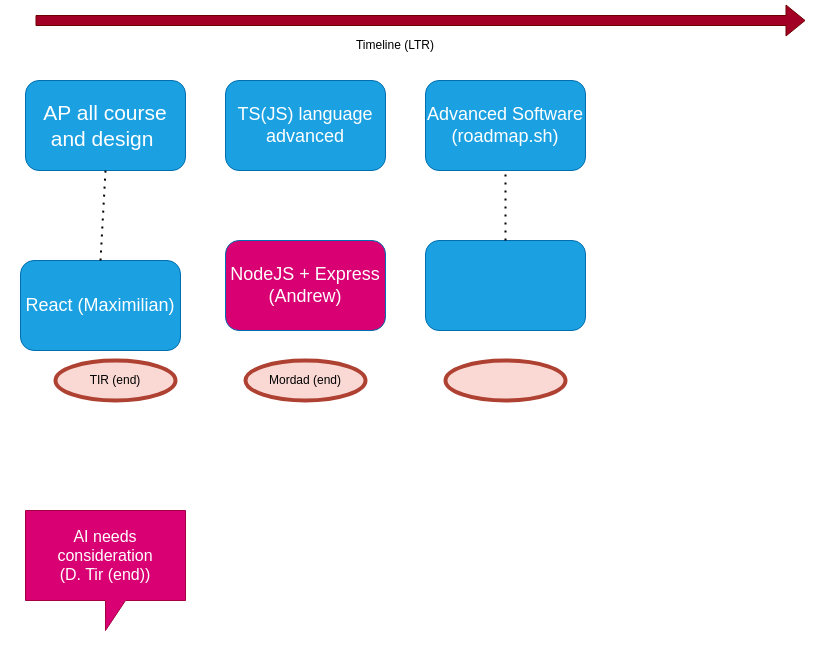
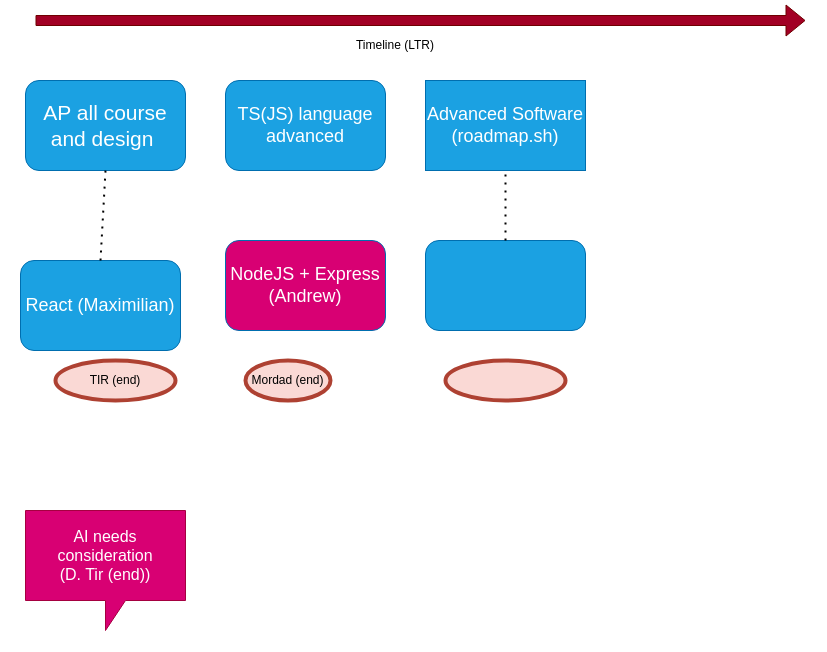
- <mxCell id="12" value="&lt;font style=&quot;font-size: 18px;&quot;&gt;Advanced Software&lt;br&gt;(roadmap.sh)&lt;br&gt;&lt;/font&gt;" style="rounded=1;whiteSpace=wrap;html=1;fillColor=#1ba1e2;fontColor=#ffffff;strokeColor=#006EAF;" vertex="1" parent="1"><mxGeometry x="425" y="80" width="160" height="90" as="geometry" /></mxCell>
+ <mxCell id="12" value="&lt;font style=&quot;font-size: 18px;&quot;&gt;Advanced Software&lt;br&gt;(roadmap.sh)&lt;br&gt;&lt;/font&gt;" style="whiteSpace=wrap;html=1;fillColor=#1ba1e2;fontColor=#ffffff;strokeColor=#006EAF;rounded=0;" vertex="1" parent="1"><mxGeometry x="425" y="80" width="160" height="90" as="geometry" /></mxCell>
- <mxCell id="10" value="&lt;font color=&quot;#000000&quot;&gt;Mordad (end)&lt;br&gt;&lt;/font&gt;" style="ellipse;whiteSpace=wrap;html=1;fillColor=#fad9d5;strokeColor=#ae4132;strokeWidth=4;" vertex="1" parent="1"><mxGeometry x="245" y="360" width="120" height="40" as="geometry" /></mxCell>
+ <mxCell id="10" value="&lt;font color=&quot;#000000&quot;&gt;Mordad (end)&lt;br&gt;&lt;/font&gt;" style="ellipse;whiteSpace=wrap;html=1;fillColor=#fad9d5;strokeColor=#ae4132;strokeWidth=4;" vertex="1" parent="1"><mxGeometry x="245" y="360" width="85" height="40" as="geometry" /></mxCell>
